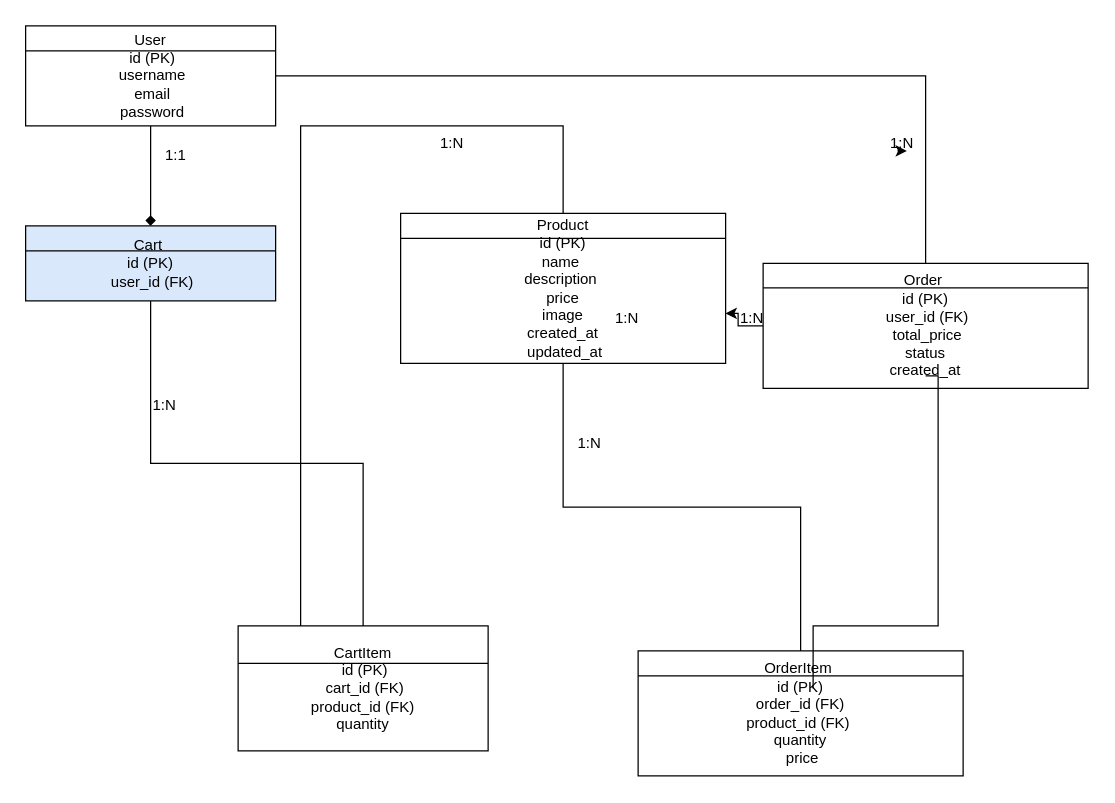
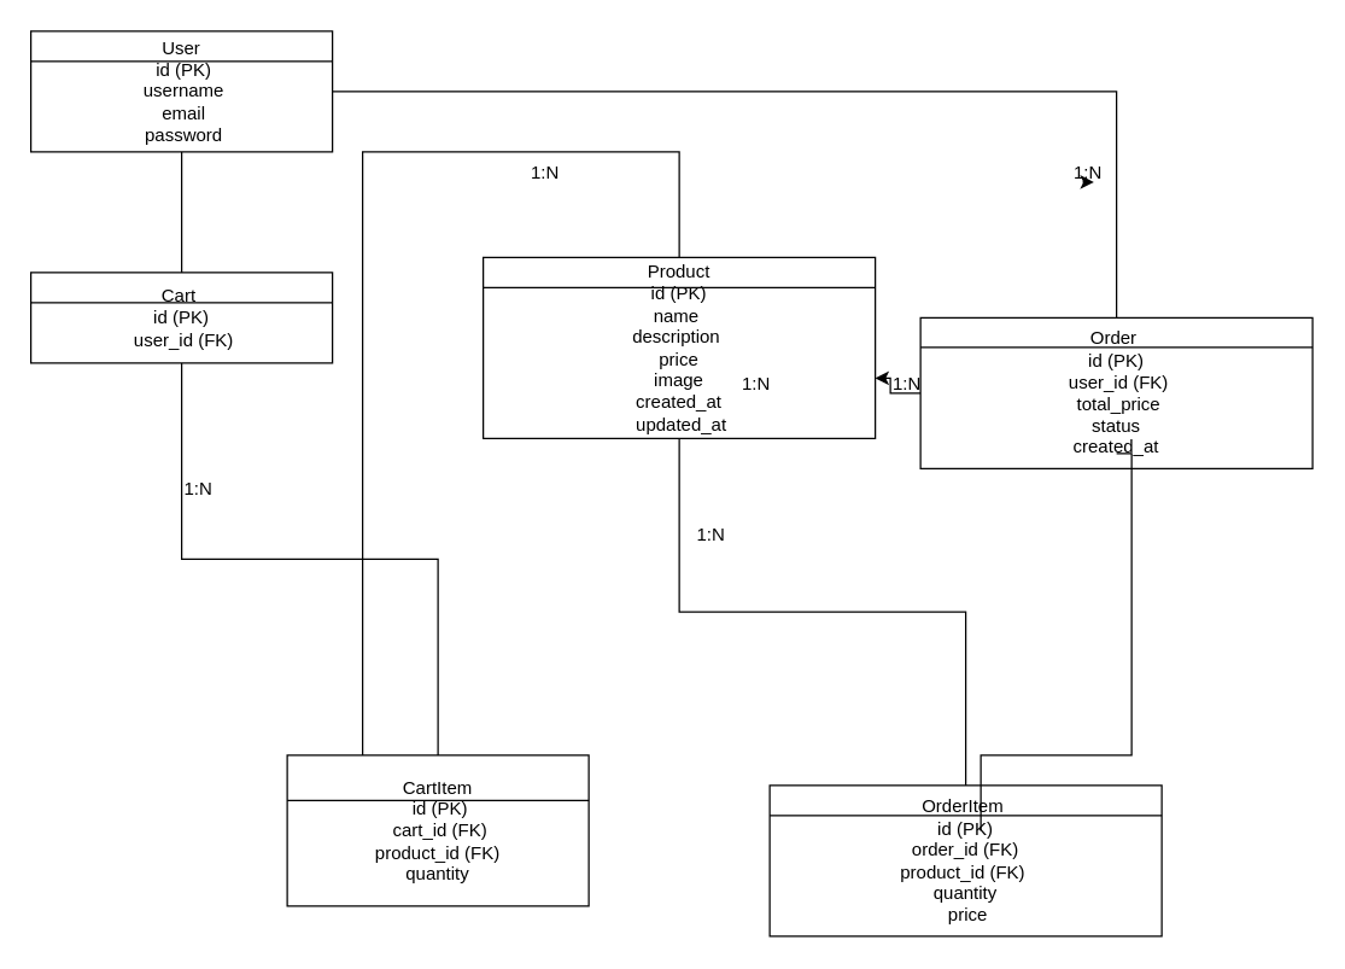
- <mxCell id="10" value="1:1" style="text;html=1;strokeColor=none;fillColor=none;" vertex="1" parent="1"><mxGeometry x="130" y="110" width="40" height="20" as="geometry" /></mxCell>
- <mxCell id="9" style="edgeStyle=orthogonalEdgeStyle;rounded=0;html=1;endArrow=diamond;" edge="1" parent="1" source="2" target="4"><mxGeometry relative="1" as="geometry" /></mxCell>
+ <mxCell id="9" style="edgeStyle=orthogonalEdgeStyle;rounded=0;html=1;endArrow=none;" edge="1" parent="1" source="2" target="4"><mxGeometry relative="1" as="geometry" /></mxCell>
- <mxCell id="4" value="Cart&amp;nbsp;&lt;div&gt;id (PK)&lt;/div&gt;&lt;div&gt;&amp;nbsp;user_id (FK)&lt;/div&gt;" style="rounded=0;whiteSpace=wrap;html=1;strokeColor=#000000;fillColor=#dae8fc;" vertex="1" parent="1"><mxGeometry x="20" y="180" width="200" height="60" as="geometry" /></mxCell>
+ <mxCell id="4" value="Cart&amp;nbsp;&lt;div&gt;id (PK)&lt;/div&gt;&lt;div&gt;&amp;nbsp;user_id (FK)&lt;/div&gt;" style="rounded=0;whiteSpace=wrap;html=1;strokeColor=#000000;fillColor=#FFFFFF;" vertex="1" parent="1"><mxGeometry x="20" y="180" width="200" height="60" as="geometry" /></mxCell>
